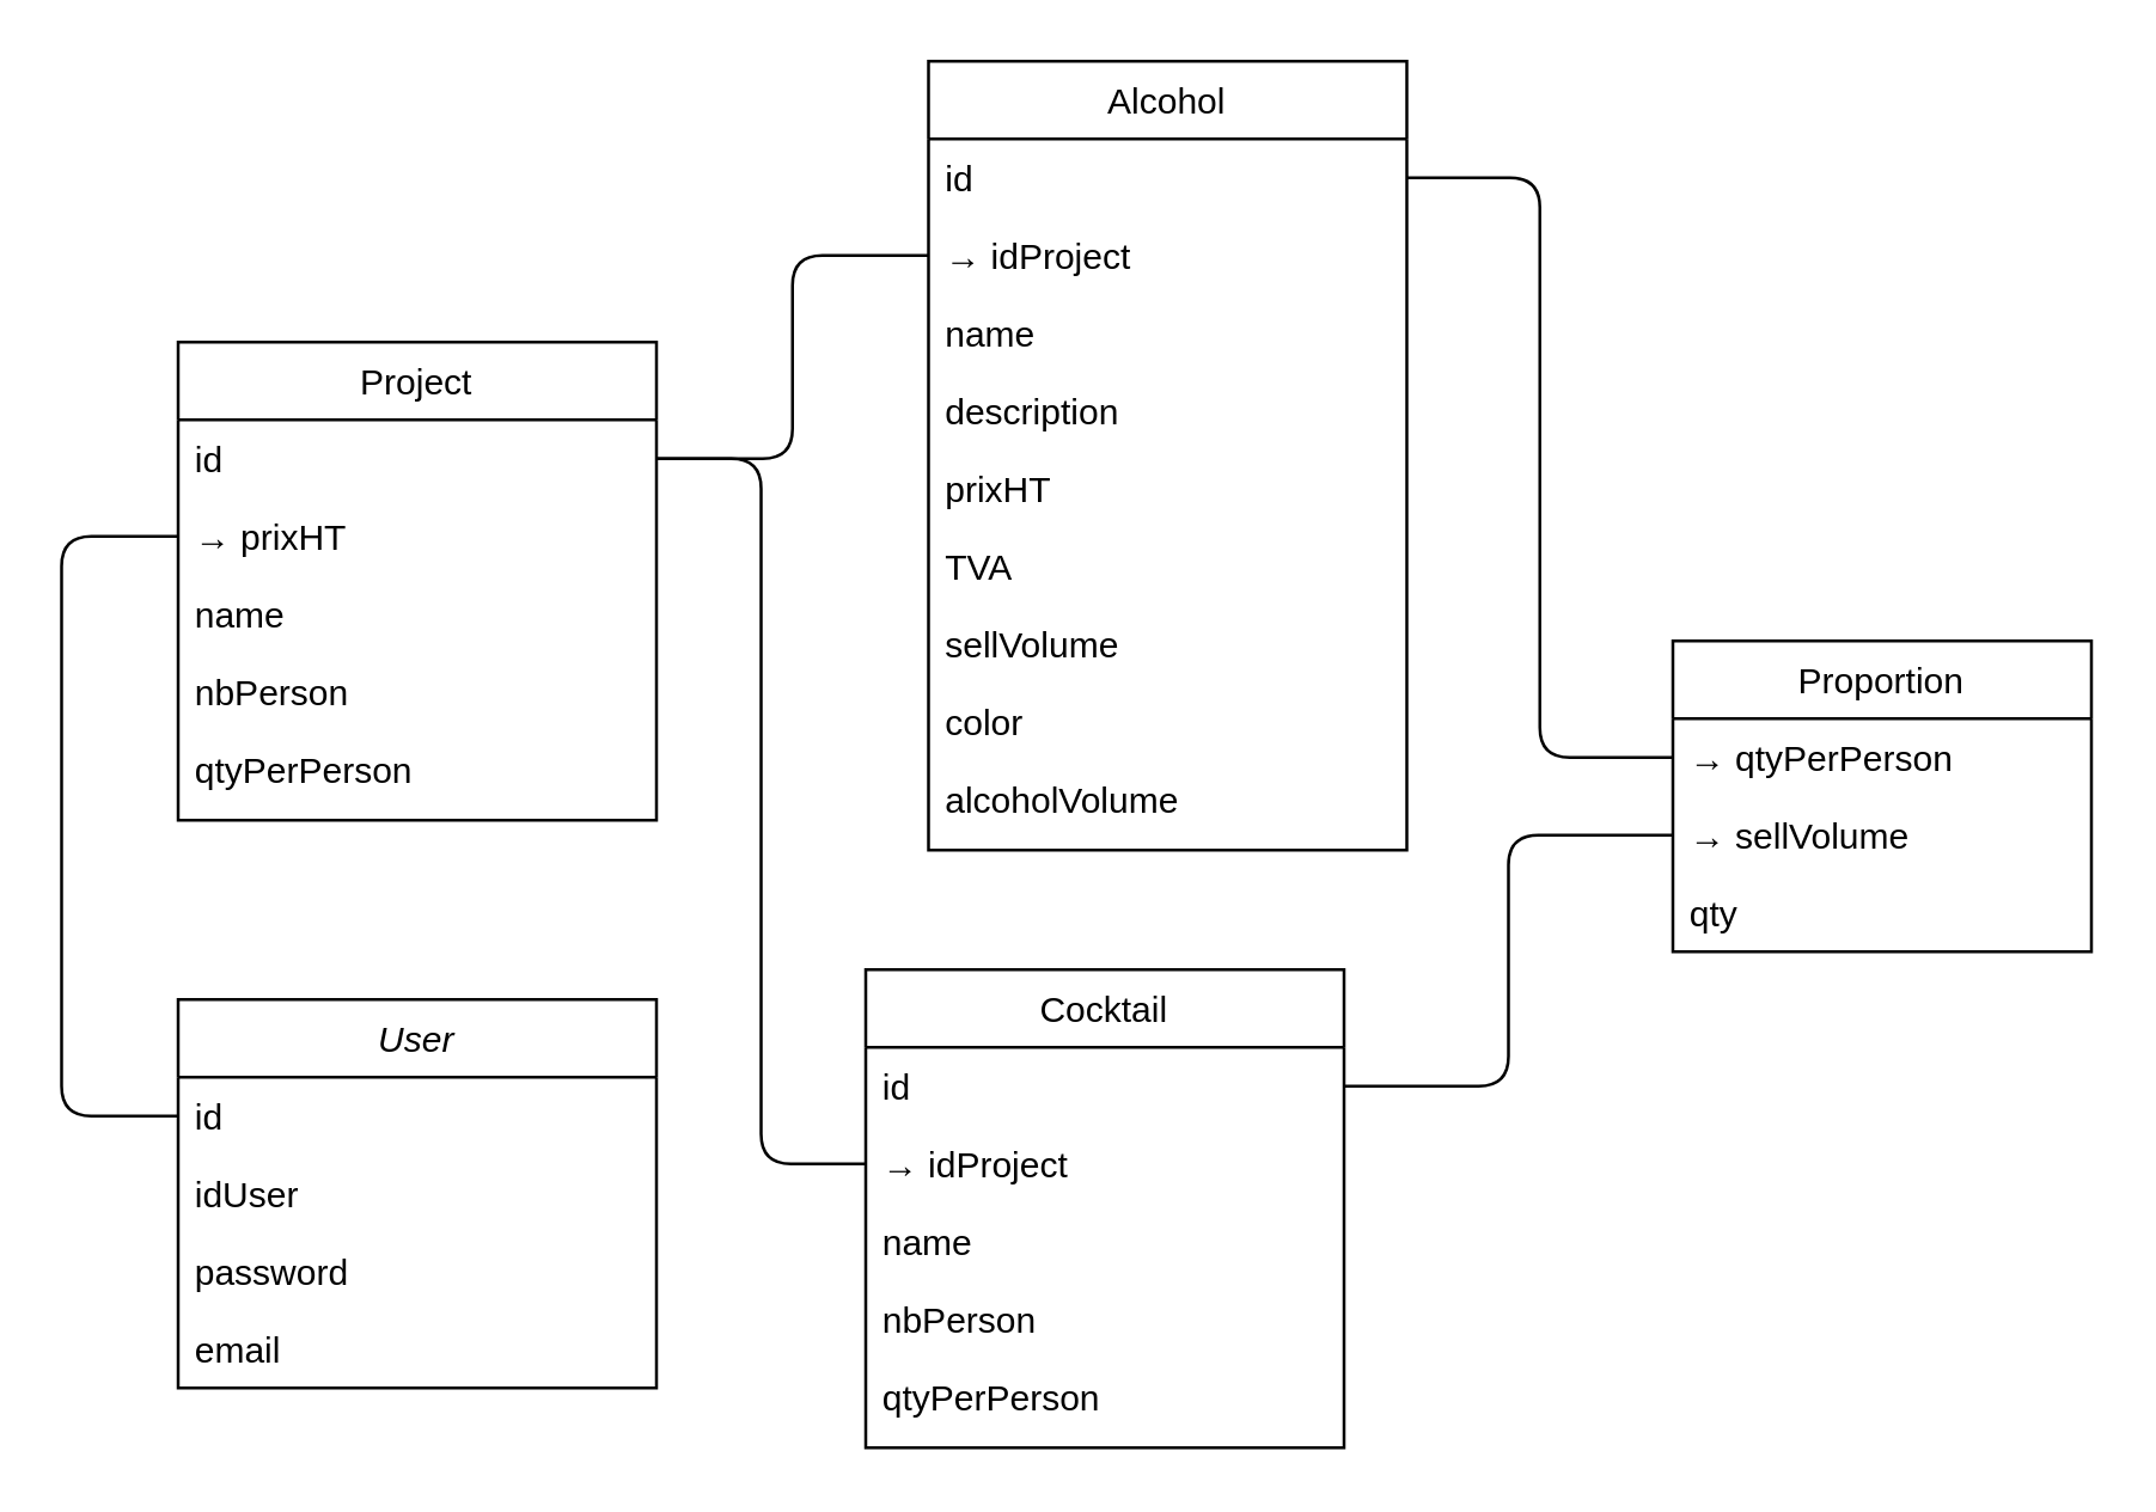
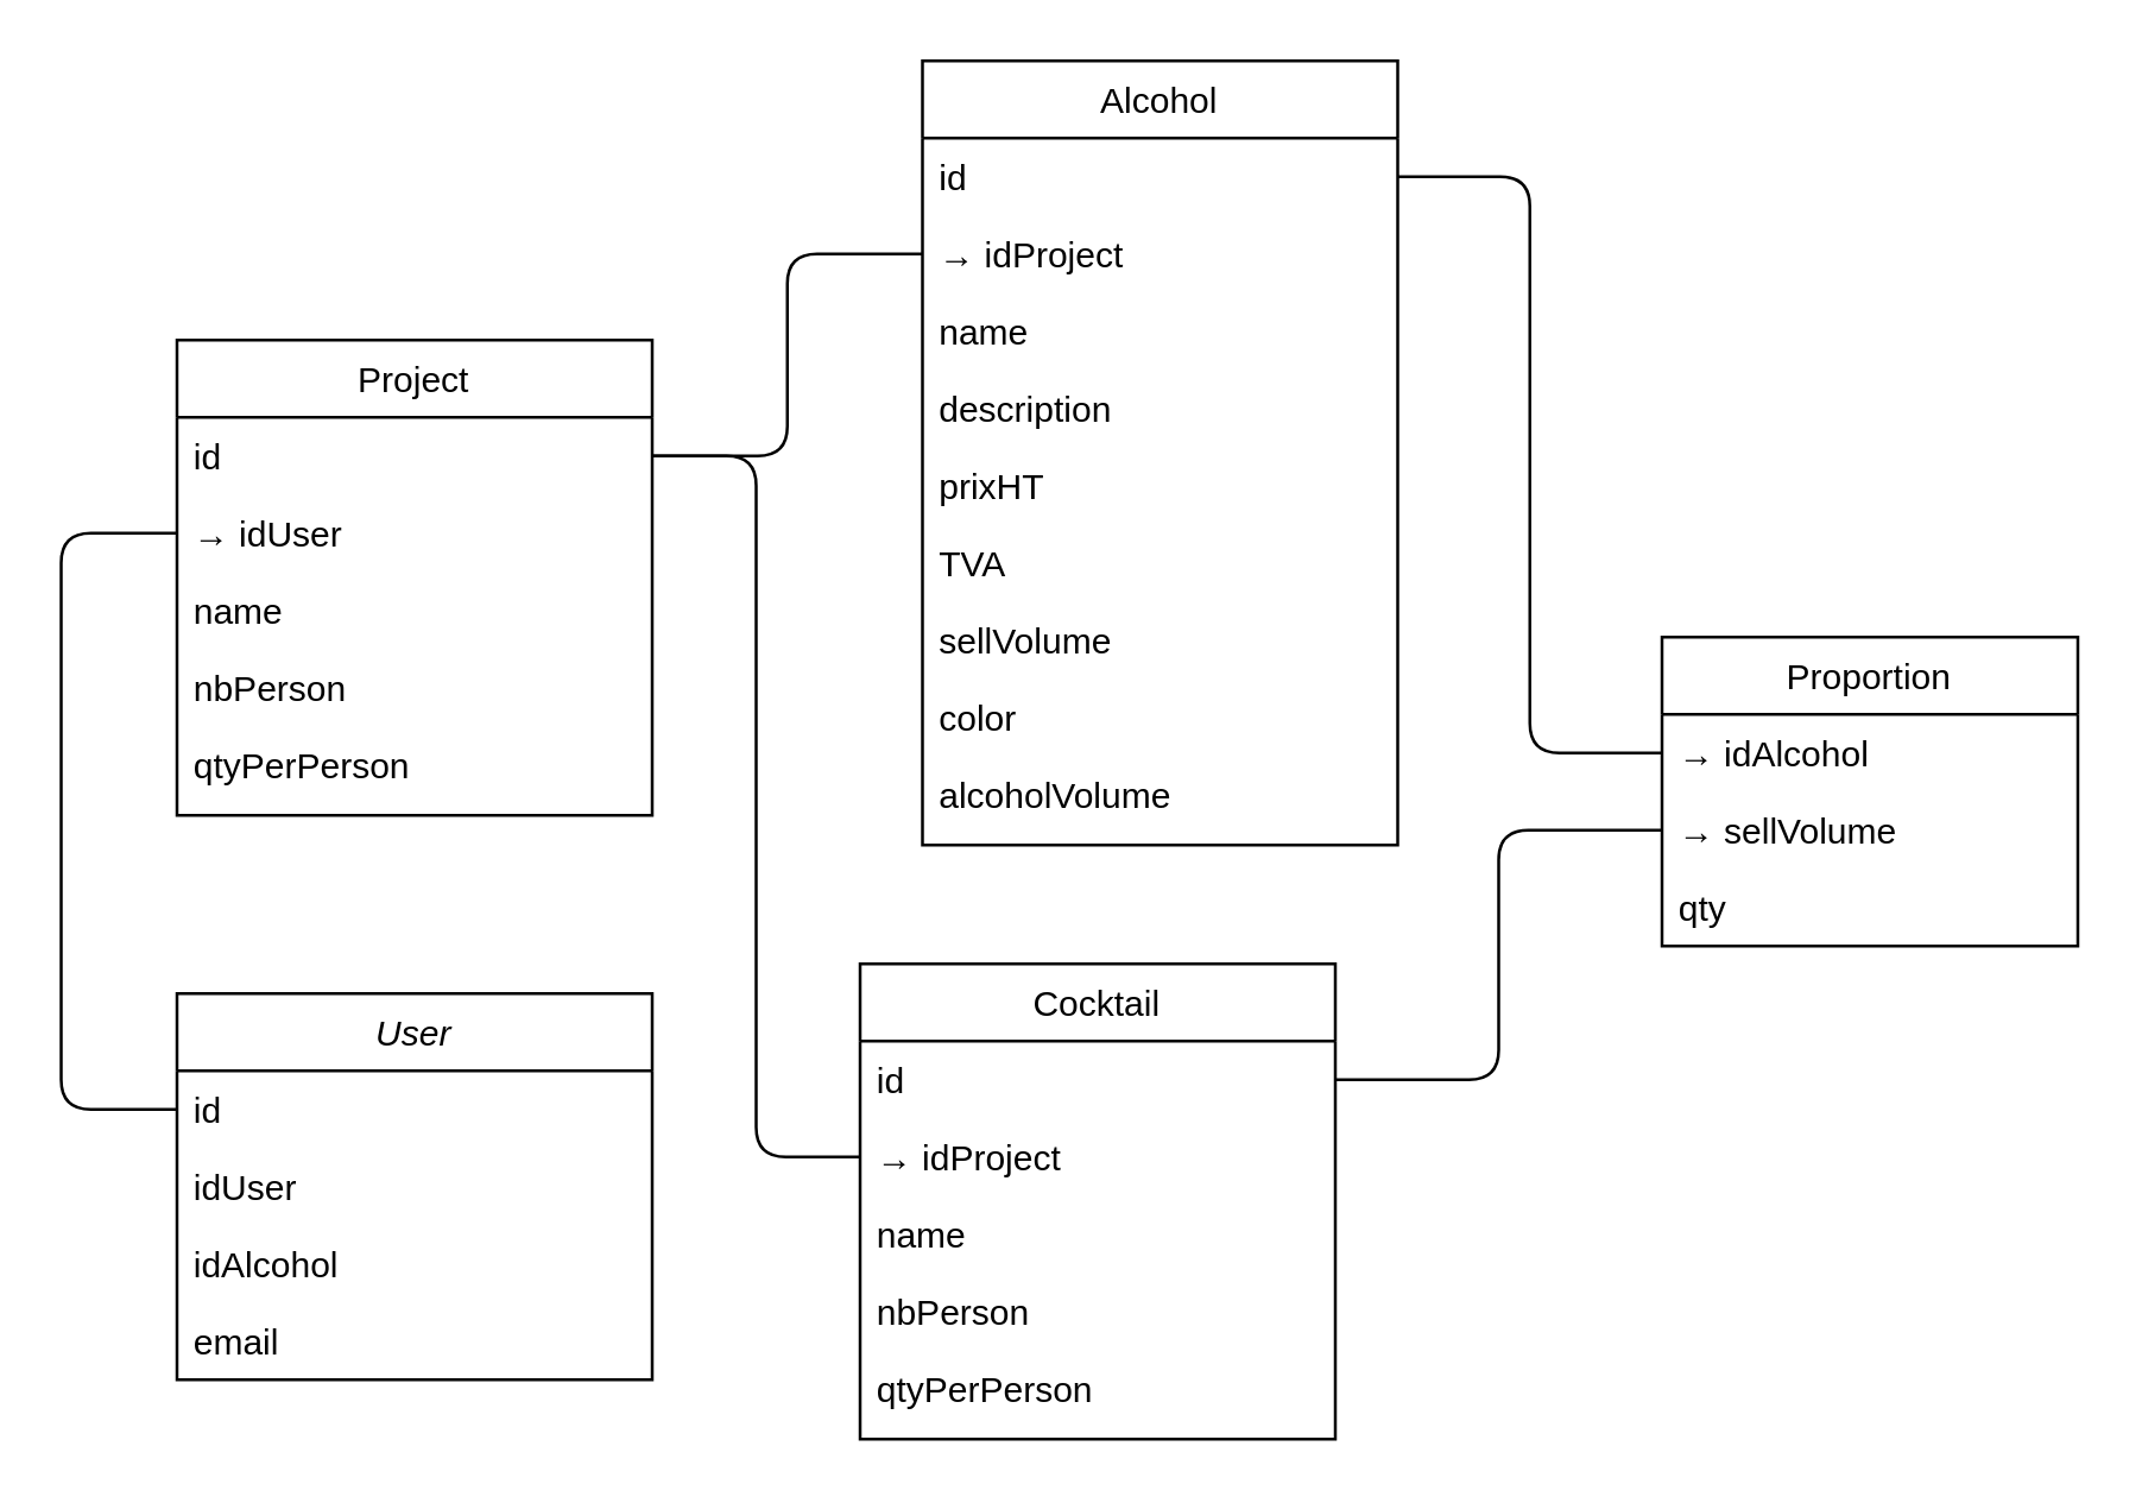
- <mxCell id="9" value="→ prixHT" style="text;align=left;verticalAlign=top;spacingLeft=4;spacingRight=4;overflow=hidden;rotatable=0;points=[[0,0.5],[1,0.5]];portConstraint=eastwest;rounded=0;shadow=0;html=0;" parent="7" vertex="1"><mxGeometry y="52" width="160" height="26" as="geometry" /></mxCell>
+ <mxCell id="9" value="→ idUser" style="text;align=left;verticalAlign=top;spacingLeft=4;spacingRight=4;overflow=hidden;rotatable=0;points=[[0,0.5],[1,0.5]];portConstraint=eastwest;rounded=0;shadow=0;html=0;" parent="7" vertex="1"><mxGeometry y="52" width="160" height="26" as="geometry" /></mxCell>
- <mxCell id="20" value="→ qtyPerPerson" style="text;strokeColor=none;fillColor=none;align=left;verticalAlign=top;spacingLeft=4;spacingRight=4;overflow=hidden;rotatable=0;points=[[0,0.5],[1,0.5]];portConstraint=eastwest;" vertex="1" parent="19"><mxGeometry y="26" width="140" height="26" as="geometry" /></mxCell>
+ <mxCell id="20" value="→ idAlcohol" style="text;strokeColor=none;fillColor=none;align=left;verticalAlign=top;spacingLeft=4;spacingRight=4;overflow=hidden;rotatable=0;points=[[0,0.5],[1,0.5]];portConstraint=eastwest;" vertex="1" parent="19"><mxGeometry y="26" width="140" height="26" as="geometry" /></mxCell>
- <mxCell id="26" value="password" style="text;align=left;verticalAlign=top;spacingLeft=4;spacingRight=4;overflow=hidden;rotatable=0;points=[[0,0.5],[1,0.5]];portConstraint=eastwest;rounded=0;shadow=0;html=0;" vertex="1" parent="23"><mxGeometry y="78" width="160" height="26" as="geometry" /></mxCell>
+ <mxCell id="26" value="idAlcohol" style="text;align=left;verticalAlign=top;spacingLeft=4;spacingRight=4;overflow=hidden;rotatable=0;points=[[0,0.5],[1,0.5]];portConstraint=eastwest;rounded=0;shadow=0;html=0;" vertex="1" parent="23"><mxGeometry y="78" width="160" height="26" as="geometry" /></mxCell>
